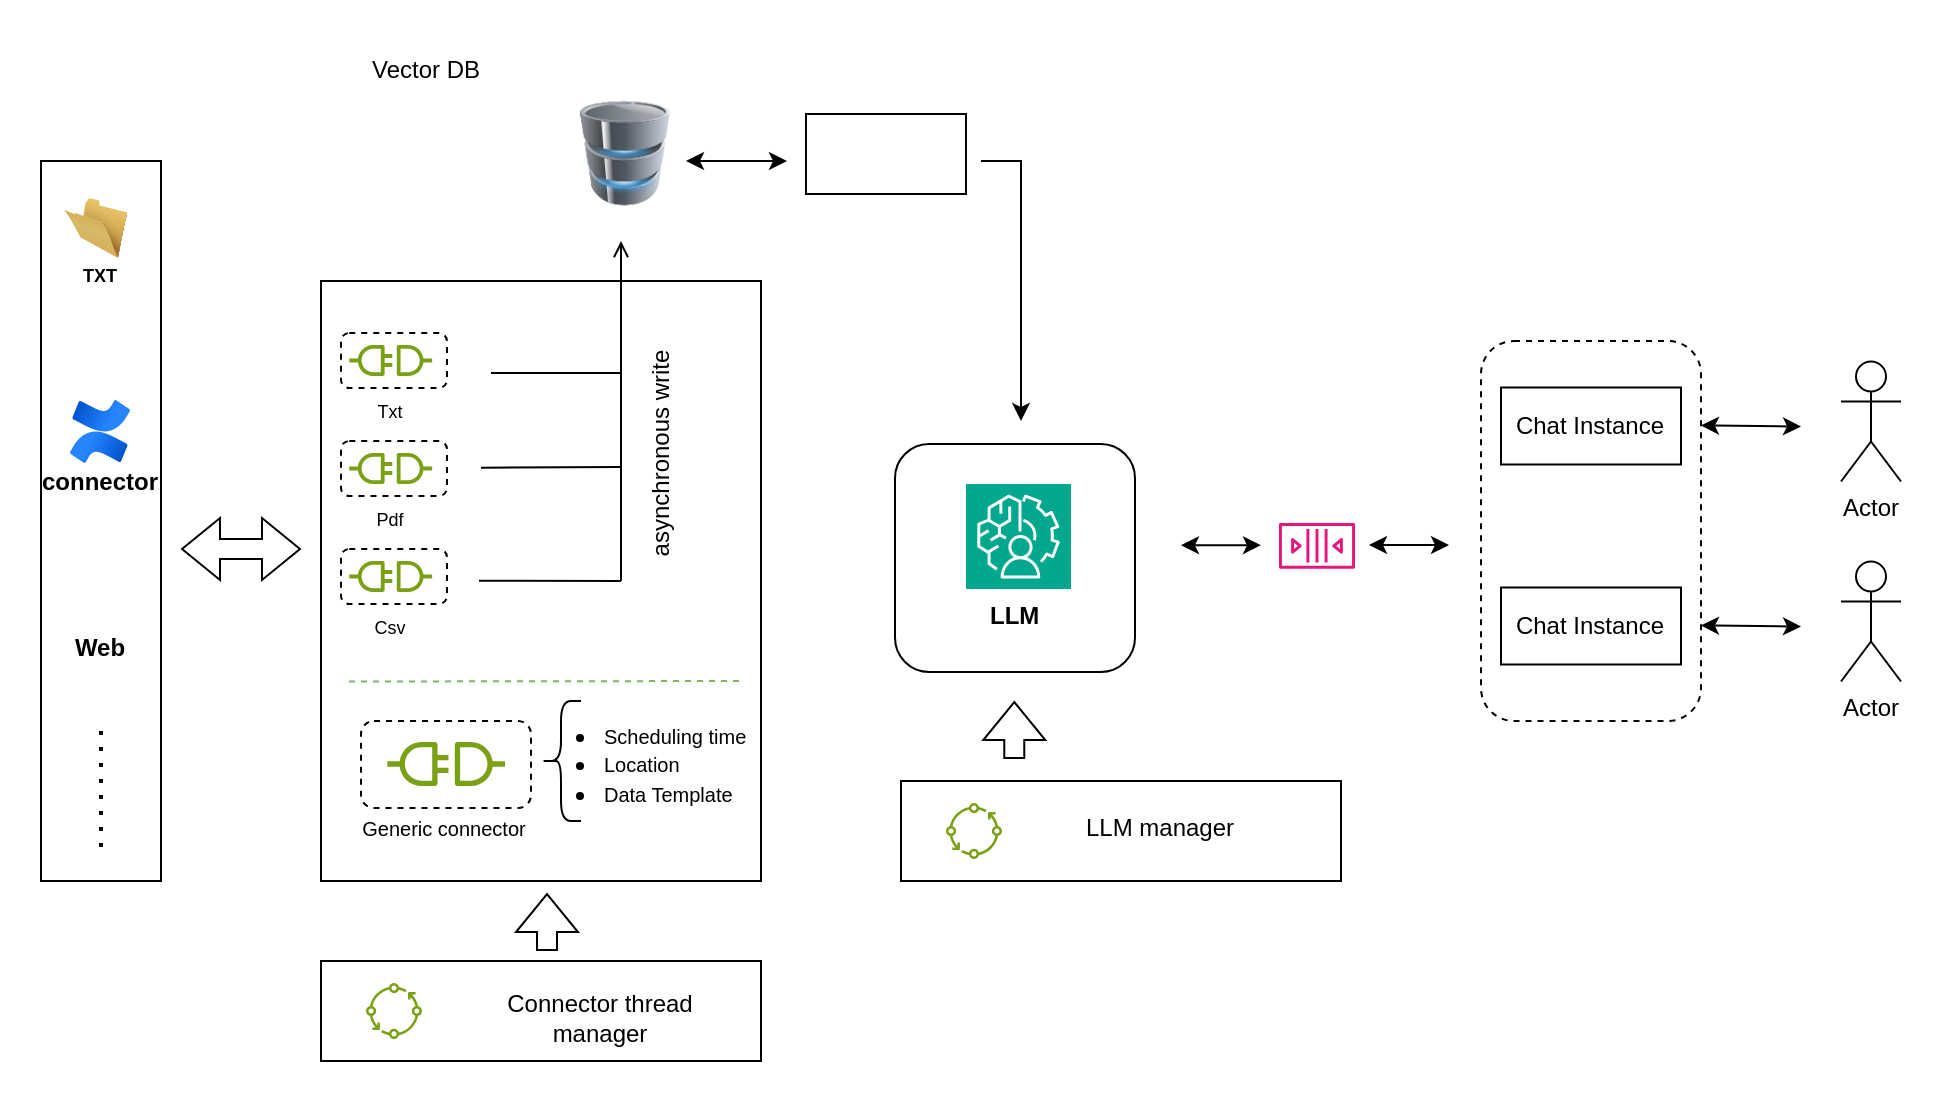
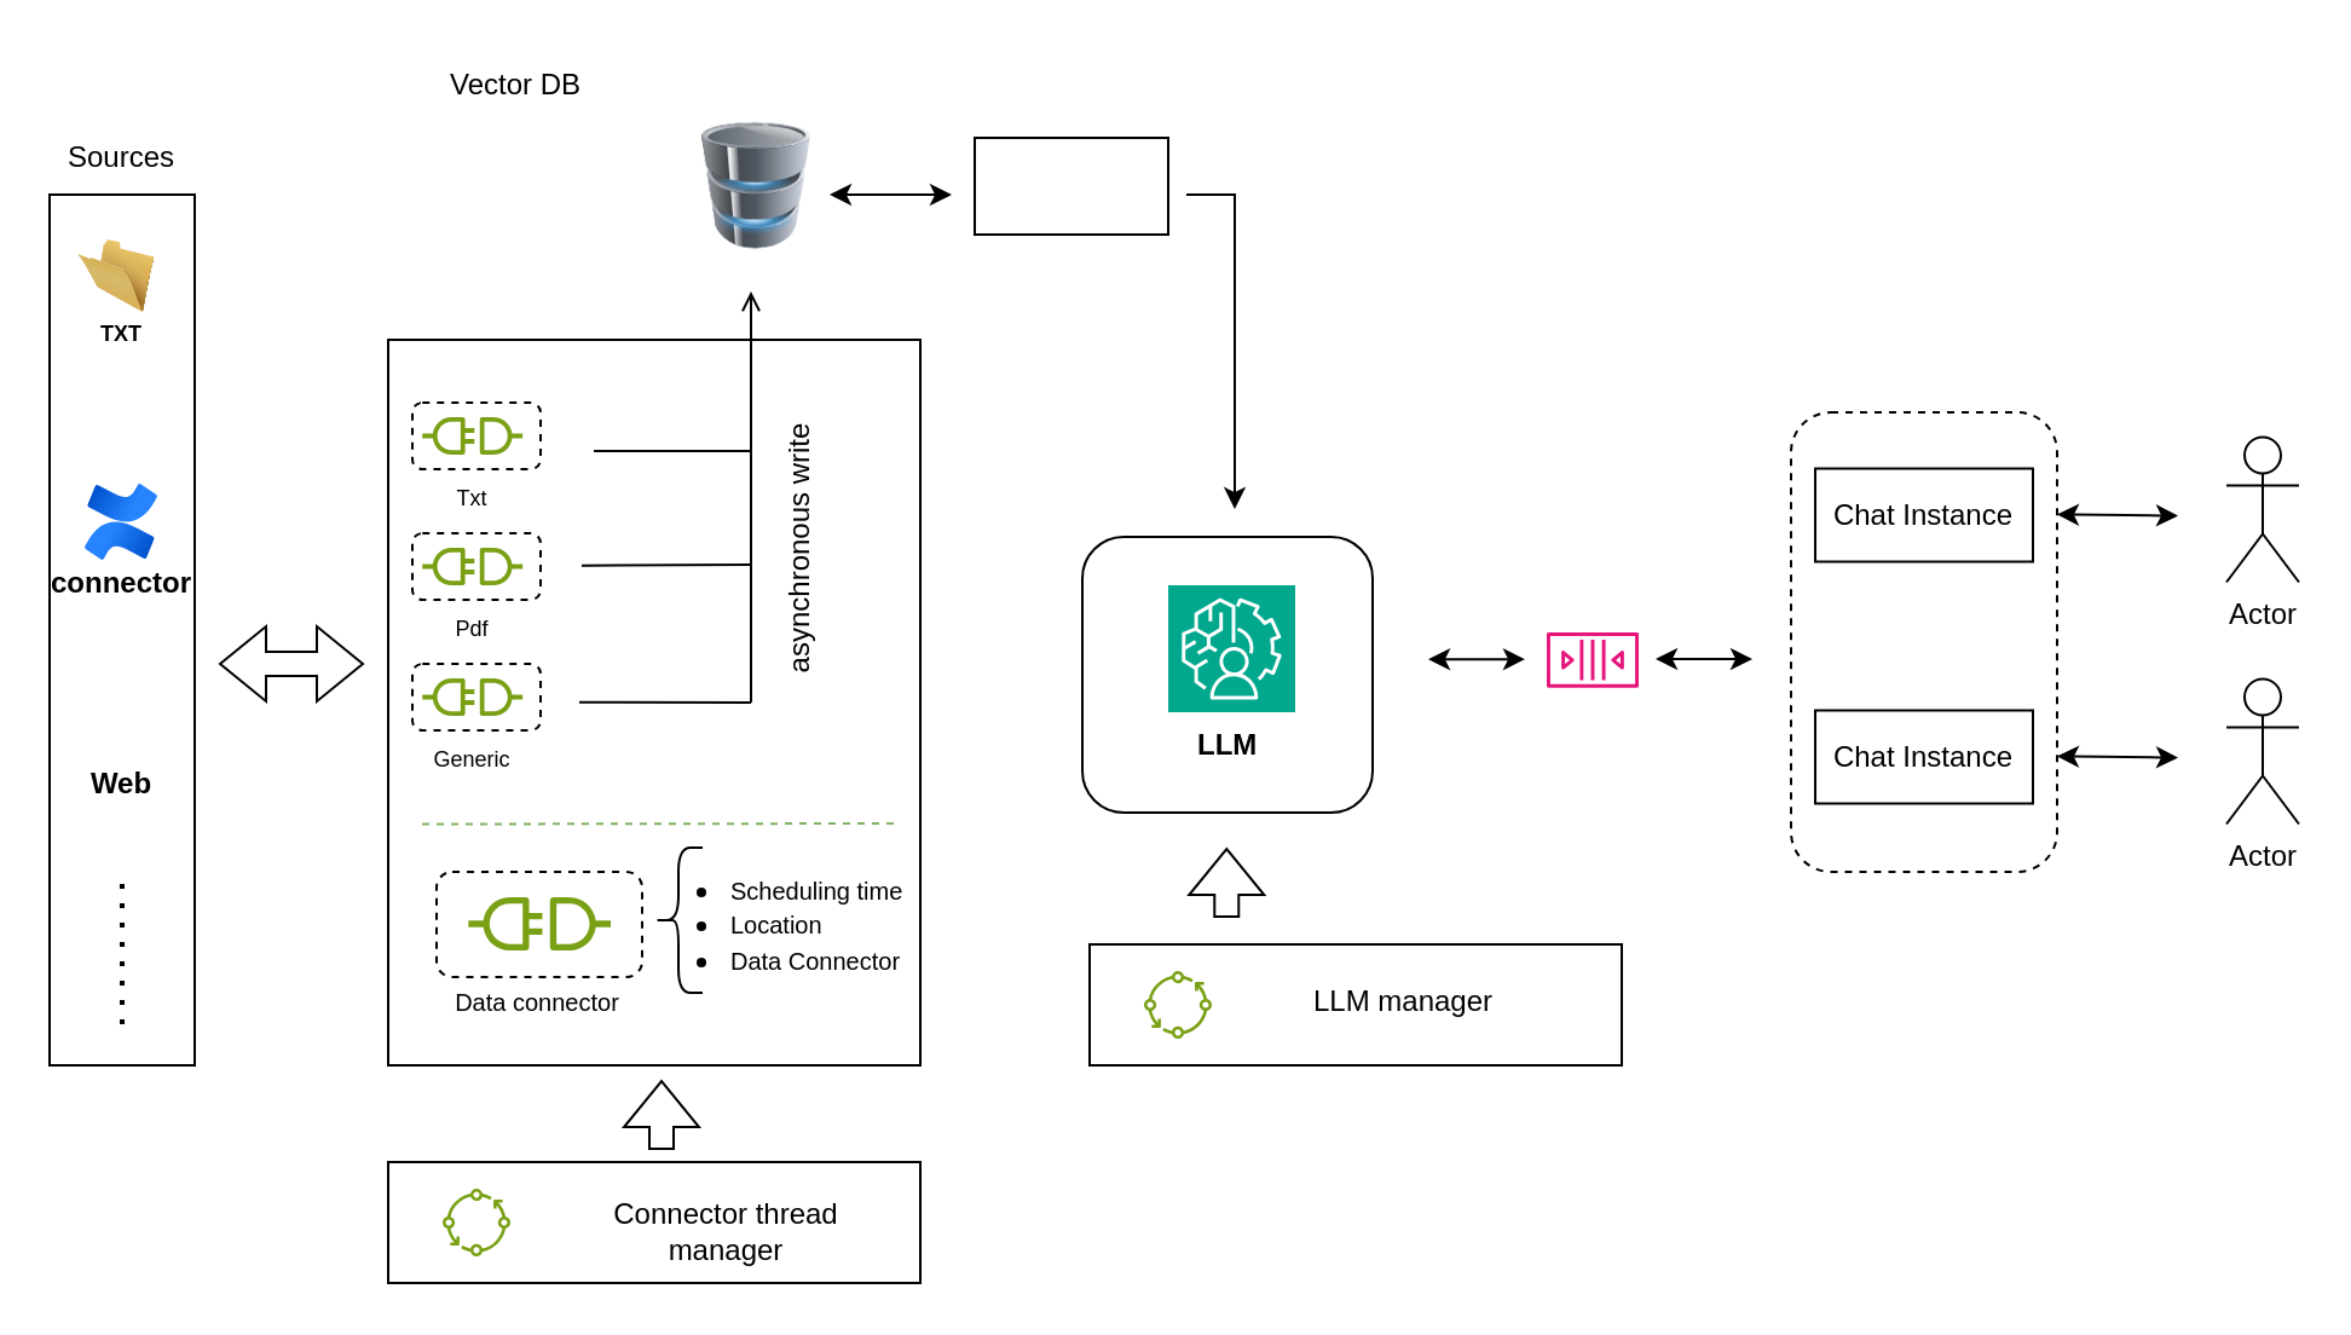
+ <mxCell id="5" value="Sources" style="text;html=1;align=center;verticalAlign=middle;whiteSpace=wrap;rounded=0;" vertex="1" parent="1"><mxGeometry x="20" y="50" width="60" height="30" as="geometry" /></mxCell>
- <mxCell id="20" value="Csv" style="text;html=1;align=center;verticalAlign=middle;whiteSpace=wrap;rounded=0;fontSize=9;" vertex="1" parent="1"><mxGeometry x="170" y="300.5" width="50" height="27.5" as="geometry" /></mxCell>
+ <mxCell id="20" value="Generic" style="text;html=1;align=center;verticalAlign=middle;whiteSpace=wrap;rounded=0;fontSize=9;" vertex="1" parent="1"><mxGeometry x="170" y="300.5" width="50" height="27.5" as="geometry" /></mxCell>
- <mxCell id="19" value="&lt;ul&gt;&lt;li&gt;&lt;font style=&quot;font-size: 10px;&quot;&gt;Scheduling time&lt;/font&gt;&lt;/li&gt;&lt;li&gt;&lt;font style=&quot;font-size: 10px;&quot;&gt;Location&lt;/font&gt;&lt;/li&gt;&lt;li&gt;&lt;font style=&quot;font-size: 10px;&quot;&gt;Data Template&lt;/font&gt;&lt;/li&gt;&lt;/ul&gt;" style="text;html=1;align=left;verticalAlign=middle;whiteSpace=wrap;rounded=0;" vertex="1" parent="1"><mxGeometry x="260" y="346.75" width="150" height="70" as="geometry" /></mxCell>
+ <mxCell id="19" value="&lt;ul&gt;&lt;li&gt;&lt;font style=&quot;font-size: 10px;&quot;&gt;Scheduling time&lt;/font&gt;&lt;/li&gt;&lt;li&gt;&lt;font style=&quot;font-size: 10px;&quot;&gt;Location&lt;/font&gt;&lt;/li&gt;&lt;li&gt;&lt;font style=&quot;font-size: 10px;&quot;&gt;Data Connector&lt;/font&gt;&lt;/li&gt;&lt;/ul&gt;" style="text;html=1;align=left;verticalAlign=middle;whiteSpace=wrap;rounded=0;" vertex="1" parent="1"><mxGeometry x="260" y="346.75" width="150" height="70" as="geometry" /></mxCell>
- <mxCell id="18" value="Generic connector" style="text;html=1;align=center;verticalAlign=middle;whiteSpace=wrap;rounded=0;fontSize=10;" vertex="1" parent="1"><mxGeometry x="167" y="399" width="110" height="30" as="geometry" /></mxCell>
+ <mxCell id="18" value="Data connector" style="text;html=1;align=center;verticalAlign=middle;whiteSpace=wrap;rounded=0;fontSize=10;" vertex="1" parent="1"><mxGeometry x="167" y="399" width="110" height="30" as="geometry" /></mxCell>
